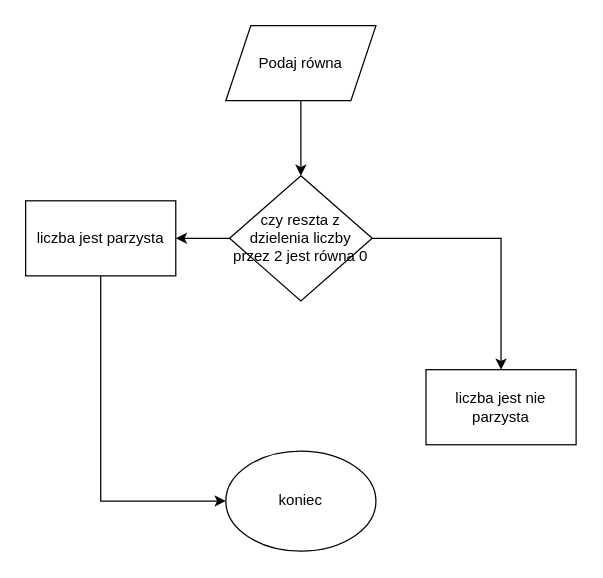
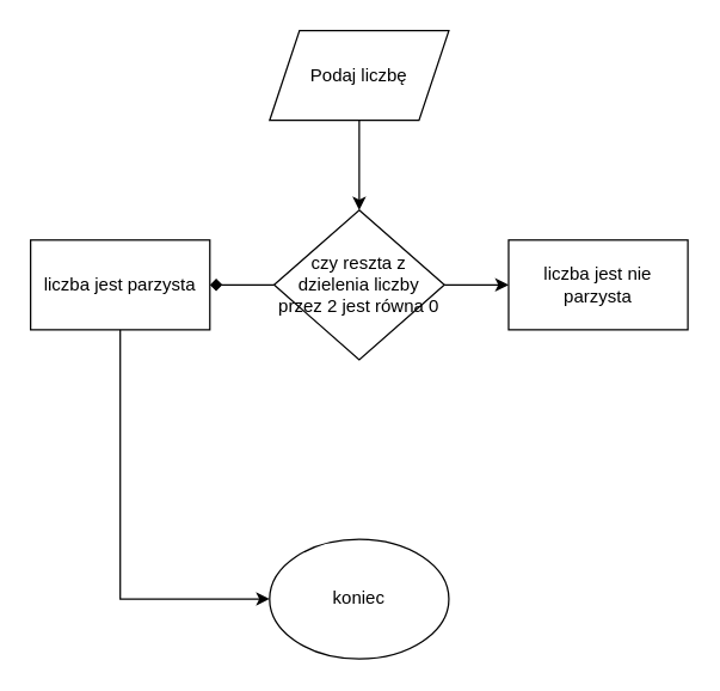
- <mxCell id="3" value="Podaj równa" style="shape=parallelogram;perimeter=parallelogramPerimeter;whiteSpace=wrap;html=1;fixedSize=1;" vertex="1" parent="1"><mxGeometry x="180" y="20" width="120" height="60" as="geometry" /></mxCell>
+ <mxCell id="3" value="Podaj liczbę" style="shape=parallelogram;perimeter=parallelogramPerimeter;whiteSpace=wrap;html=1;fixedSize=1;" vertex="1" parent="1"><mxGeometry x="180" y="20" width="120" height="60" as="geometry" /></mxCell>
- <mxCell id="4" value="" style="edgeStyle=orthogonalEdgeStyle;rounded=0;orthogonalLoop=1;jettySize=auto;html=1;" edge="1" parent="1" source="6" target="8"><mxGeometry relative="1" as="geometry" /></mxCell>
+ <mxCell id="4" value="" style="edgeStyle=orthogonalEdgeStyle;rounded=0;orthogonalLoop=1;jettySize=auto;html=1;endArrow=diamond;" edge="1" parent="1" source="6" target="8"><mxGeometry relative="1" as="geometry" /></mxCell>
- <mxCell id="10" value="liczba jest nie parzysta" style="whiteSpace=wrap;html=1;" vertex="1" parent="1"><mxGeometry x="340" y="295" width="120" height="60" as="geometry" /></mxCell>
+ <mxCell id="10" value="liczba jest nie parzysta" style="whiteSpace=wrap;html=1;" vertex="1" parent="1"><mxGeometry x="340" y="160" width="120" height="60" as="geometry" /></mxCell>
